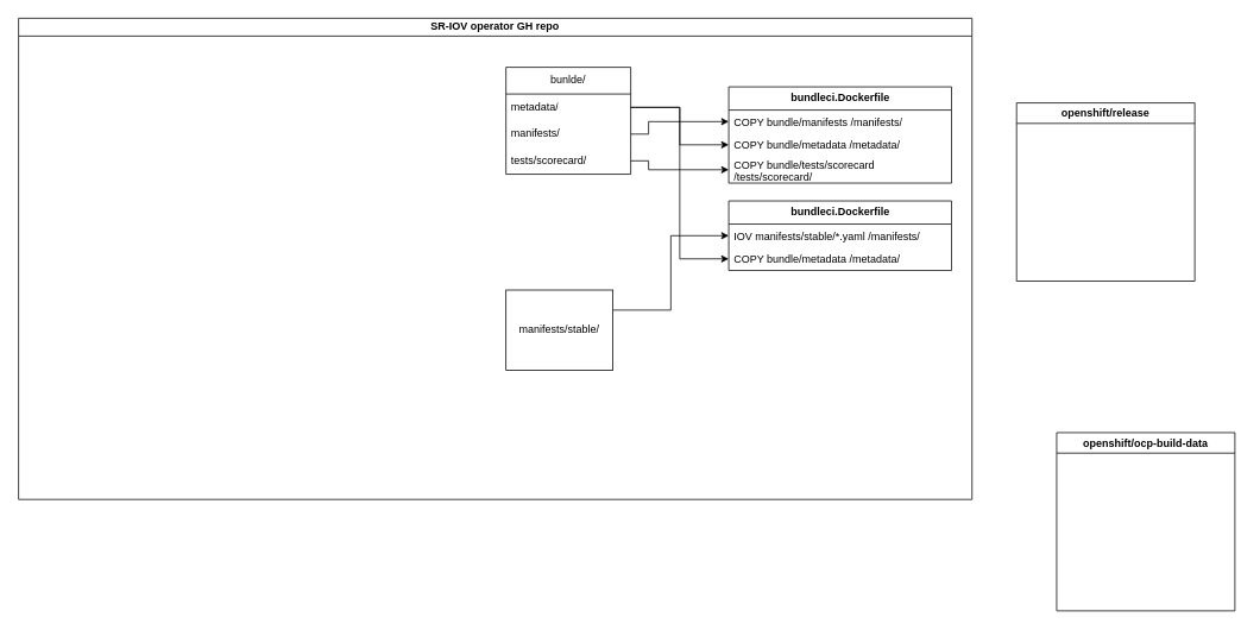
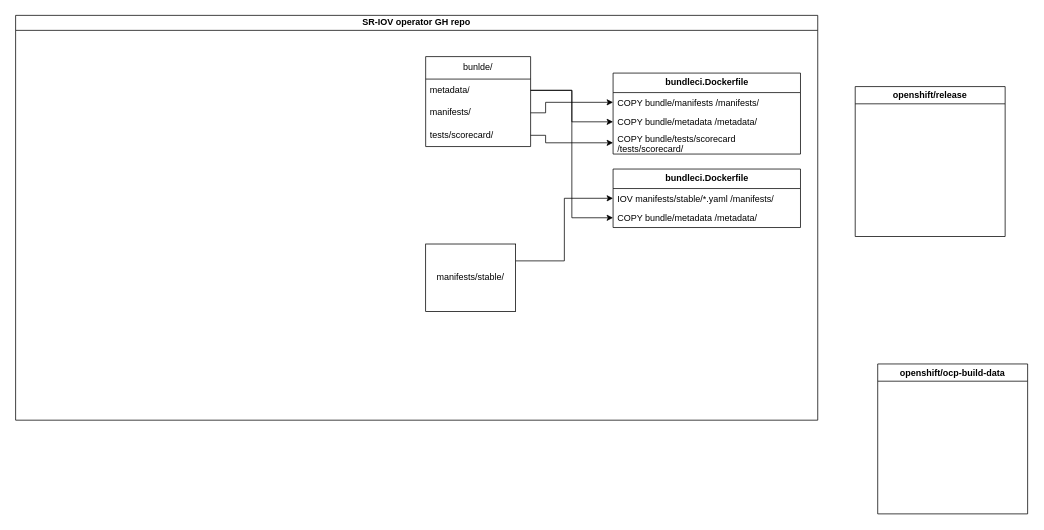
- <mxCell id="21" value="openshift/ocp-build-data" style="swimlane;whiteSpace=wrap;html=1;" vertex="1" parent="1"><mxGeometry x="1185" y="485" width="200" height="200" as="geometry" /></mxCell>
+ <mxCell id="21" value="openshift/ocp-build-data" style="swimlane;whiteSpace=wrap;html=1;" vertex="1" parent="1"><mxGeometry x="1170" y="485" width="200" height="200" as="geometry" /></mxCell>
